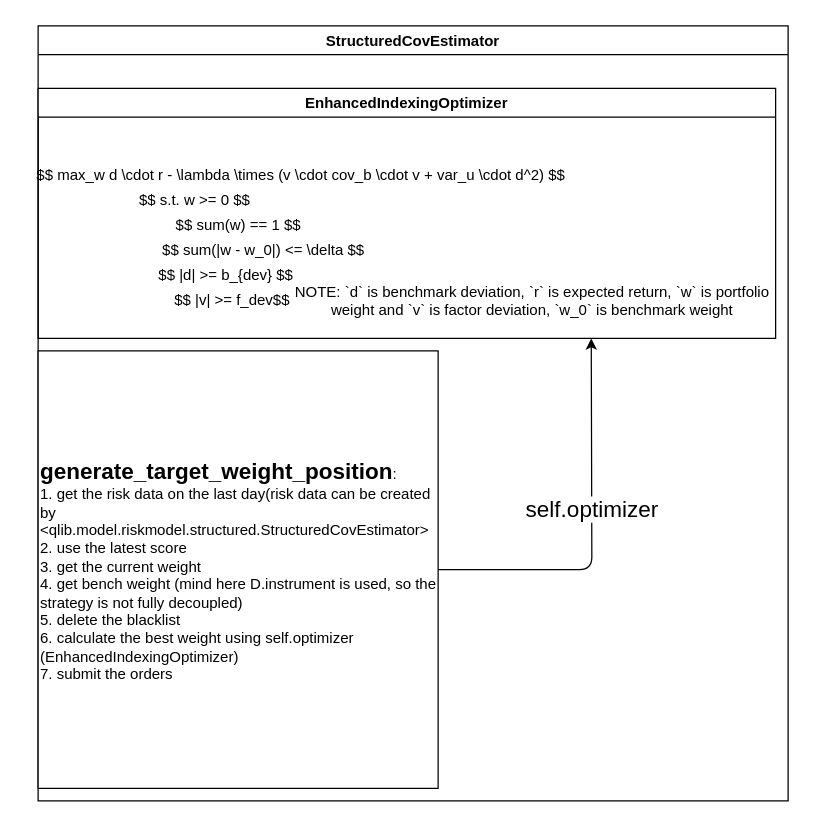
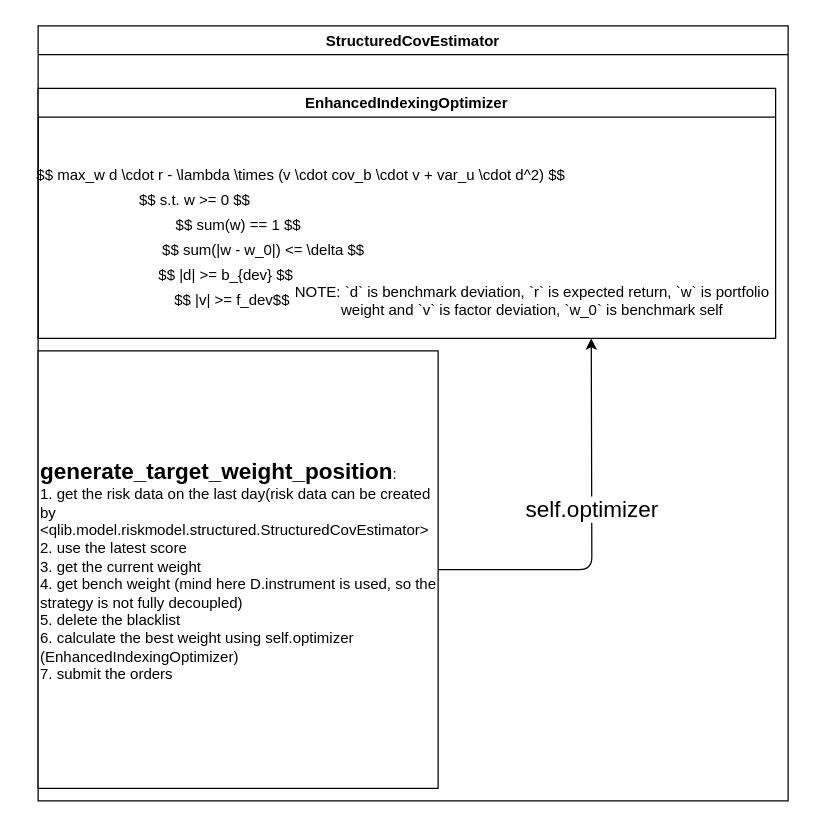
- <mxCell id="11" value="NOTE: `d` is benchmark deviation, `r` is expected return, `w` is portfolio &lt;br&gt;weight&amp;nbsp;and `v` is factor deviation, `w_0` is benchmark weight" style="text;html=1;align=center;verticalAlign=middle;resizable=0;points=[];autosize=1;strokeColor=none;fillColor=none;" vertex="1" parent="4"><mxGeometry x="210" y="95" width="390" height="30" as="geometry" /></mxCell>
+ <mxCell id="11" value="NOTE: `d` is benchmark deviation, `r` is expected return, `w` is portfolio &lt;br&gt;weight&amp;nbsp;and `v` is factor deviation, `w_0` is benchmark self" style="text;html=1;align=center;verticalAlign=middle;resizable=0;points=[];autosize=1;strokeColor=none;fillColor=none;" vertex="1" parent="4"><mxGeometry x="210" y="95" width="390" height="30" as="geometry" /></mxCell>
